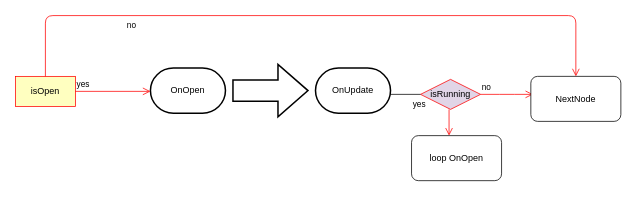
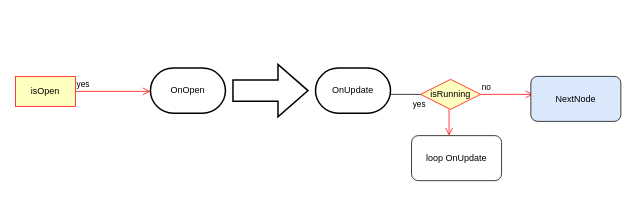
- <mxCell id="7" value="no&lt;br&gt;" style="edgeStyle=orthogonalEdgeStyle;html=1;align=left;verticalAlign=top;endArrow=open;endSize=8;strokeColor=#ff0000;entryX=0.5;entryY=0;entryDx=0;entryDy=0;" edge="1" source="5" parent="1" target="11"><mxGeometry x="-0.567" relative="1" as="geometry"><mxPoint x="860" y="20" as="targetPoint" /><Array as="points"><mxPoint x="60" y="20" /><mxPoint x="767" y="20" /></Array><mxPoint as="offset" /></mxGeometry></mxCell>
- <mxCell id="8" value="isRunning" style="rhombus;whiteSpace=wrap;html=1;fillColor=#e1d5e7;strokeColor=#ff0000;" vertex="1" parent="1"><mxGeometry x="560" y="105" width="80" height="40" as="geometry" /></mxCell>
+ <mxCell id="8" value="isRunning" style="rhombus;whiteSpace=wrap;html=1;fillColor=#ffffc0;strokeColor=#ff0000;" vertex="1" parent="1"><mxGeometry x="560" y="105" width="80" height="40" as="geometry" /></mxCell>
- <mxCell id="11" value="NextNode" style="rounded=1;whiteSpace=wrap;html=1;" vertex="1" parent="1"><mxGeometry x="707" y="101" width="120" height="60" as="geometry" /></mxCell>
+ <mxCell id="11" value="NextNode" style="rounded=1;whiteSpace=wrap;html=1;fillColor=#dae8fc;" vertex="1" parent="1"><mxGeometry x="707" y="101" width="120" height="60" as="geometry" /></mxCell>
- <mxCell id="12" value="loop OnOpen" style="rounded=1;whiteSpace=wrap;html=1;" vertex="1" parent="1"><mxGeometry x="548" y="180" width="120" height="60" as="geometry" /></mxCell>
+ <mxCell id="12" value="loop OnUpdate" style="rounded=1;whiteSpace=wrap;html=1;" vertex="1" parent="1"><mxGeometry x="548" y="180" width="120" height="60" as="geometry" /></mxCell>
